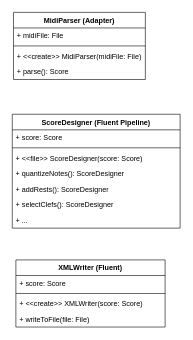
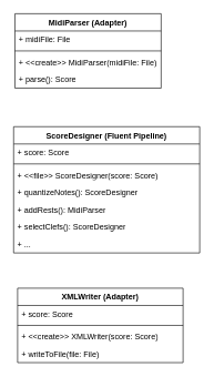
- <mxCell id="12" value="+ addRests(): ScoreDesigner" style="text;strokeColor=none;fillColor=none;align=left;verticalAlign=top;spacingLeft=4;spacingRight=4;overflow=hidden;rotatable=0;points=[[0,0.5],[1,0.5]];portConstraint=eastwest;whiteSpace=wrap;html=1;" vertex="1" parent="7"><mxGeometry y="112" width="280" height="26" as="geometry" /></mxCell>
+ <mxCell id="12" value="+ addRests(): MidiParser" style="text;strokeColor=none;fillColor=none;align=left;verticalAlign=top;spacingLeft=4;spacingRight=4;overflow=hidden;rotatable=0;points=[[0,0.5],[1,0.5]];portConstraint=eastwest;whiteSpace=wrap;html=1;" vertex="1" parent="7"><mxGeometry y="112" width="280" height="26" as="geometry" /></mxCell>
- <mxCell id="15" value="XMLWriter (Fluent)" style="swimlane;fontStyle=1;align=center;verticalAlign=top;childLayout=stackLayout;horizontal=1;startSize=26;horizontalStack=0;resizeParent=1;resizeParentMax=0;resizeLast=0;collapsible=1;marginBottom=0;whiteSpace=wrap;html=1;" vertex="1" parent="1"><mxGeometry x="26" y="433" width="249" height="112" as="geometry" /></mxCell>
+ <mxCell id="15" value="XMLWriter (Adapter)" style="swimlane;fontStyle=1;align=center;verticalAlign=top;childLayout=stackLayout;horizontal=1;startSize=26;horizontalStack=0;resizeParent=1;resizeParentMax=0;resizeLast=0;collapsible=1;marginBottom=0;whiteSpace=wrap;html=1;" vertex="1" parent="1"><mxGeometry x="26" y="433" width="249" height="112" as="geometry" /></mxCell>
